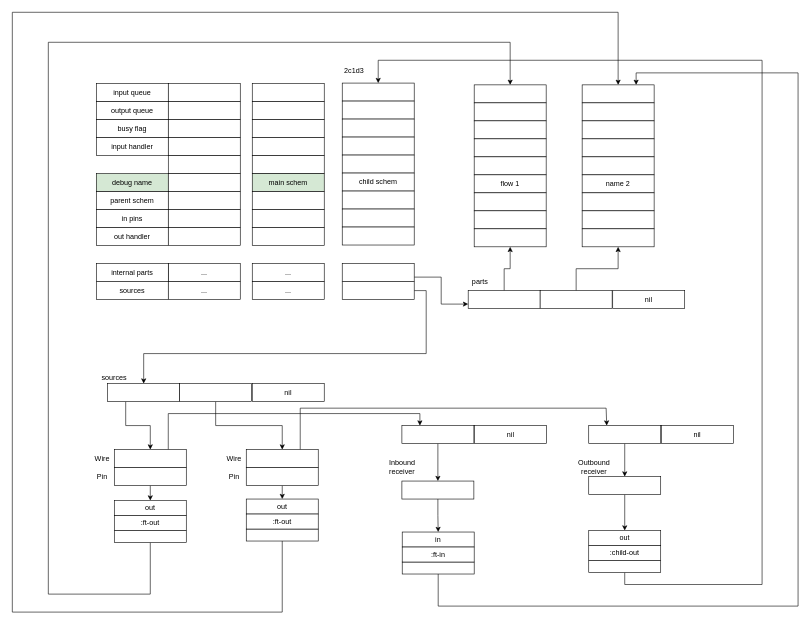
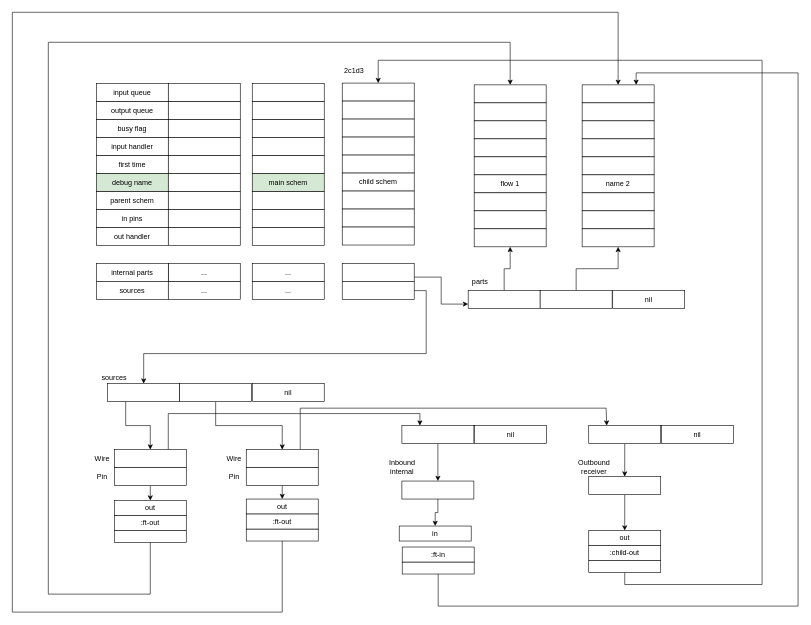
+ <mxCell id="10" value="first time" style="rounded=0;whiteSpace=wrap;html=1;" vertex="1" parent="1"><mxGeometry x="160" y="259" width="120" height="30" as="geometry" /></mxCell>
- <mxCell id="115" value="Inbound receiver" style="text;html=1;strokeColor=none;fillColor=none;align=center;verticalAlign=middle;whiteSpace=wrap;rounded=0;" vertex="1" parent="1"><mxGeometry x="650" y="769" width="40" height="20" as="geometry" /></mxCell>
+ <mxCell id="115" value="Inbound internal" style="text;html=1;strokeColor=none;fillColor=none;align=center;verticalAlign=middle;whiteSpace=wrap;rounded=0;" vertex="1" parent="1"><mxGeometry x="650" y="769" width="40" height="20" as="geometry" /></mxCell>
- <mxCell id="98" value="in" style="rounded=0;whiteSpace=wrap;html=1;" vertex="1" parent="1"><mxGeometry x="670" y="886.5" width="120" height="25" as="geometry" /></mxCell>
+ <mxCell id="98" value="in" style="rounded=0;whiteSpace=wrap;html=1;" vertex="1" parent="1"><mxGeometry x="665" y="876.5" width="120" height="25" as="geometry" /></mxCell>
